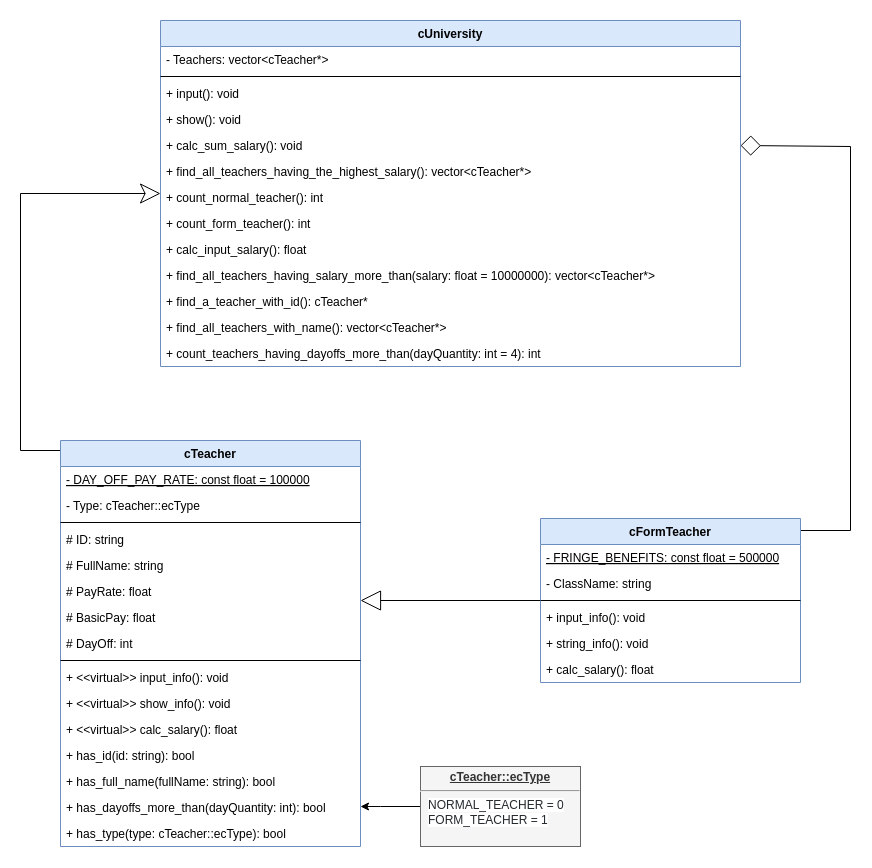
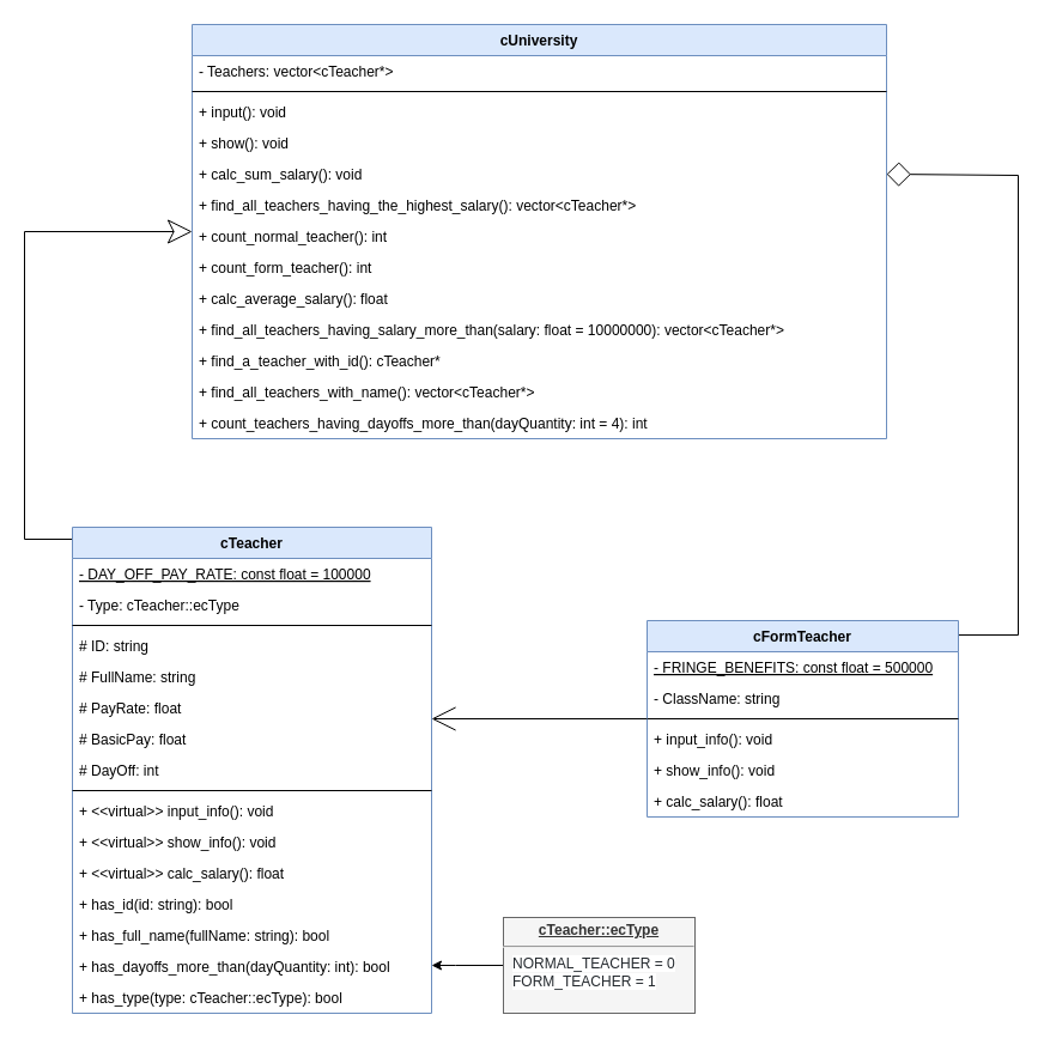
- <mxCell id="38" value="+ calc_input_salary(): float" style="text;strokeColor=none;fillColor=none;align=left;verticalAlign=top;spacingLeft=4;spacingRight=4;overflow=hidden;rotatable=0;points=[[0,0.5],[1,0.5]];portConstraint=eastwest;" parent="29" vertex="1"><mxGeometry y="216" width="580" height="26" as="geometry" /></mxCell>
+ <mxCell id="38" value="+ calc_average_salary(): float" style="text;strokeColor=none;fillColor=none;align=left;verticalAlign=top;spacingLeft=4;spacingRight=4;overflow=hidden;rotatable=0;points=[[0,0.5],[1,0.5]];portConstraint=eastwest;" parent="29" vertex="1"><mxGeometry y="216" width="580" height="26" as="geometry" /></mxCell>
- <mxCell id="21" style="edgeStyle=orthogonalEdgeStyle;rounded=0;orthogonalLoop=1;jettySize=auto;html=1;endArrow=block;endFill=0;endSize=18;startSize=18;" parent="1" source="22" target="3" edge="1"><mxGeometry relative="1" as="geometry"><Array as="points"><mxPoint x="540" y="640" /></Array></mxGeometry></mxCell>
+ <mxCell id="21" style="edgeStyle=orthogonalEdgeStyle;rounded=0;orthogonalLoop=1;jettySize=auto;html=1;endArrow=open;endFill=0;endSize=18;startSize=18;" parent="1" source="22" target="3" edge="1"><mxGeometry relative="1" as="geometry"><Array as="points"><mxPoint x="540" y="640" /></Array></mxGeometry></mxCell>
- <mxCell id="27" value="+ string_info(): void" style="text;strokeColor=none;fillColor=none;align=left;verticalAlign=top;spacingLeft=4;spacingRight=4;overflow=hidden;rotatable=0;points=[[0,0.5],[1,0.5]];portConstraint=eastwest;" parent="22" vertex="1"><mxGeometry y="112" width="260" height="26" as="geometry" /></mxCell>
+ <mxCell id="27" value="+ show_info(): void" style="text;strokeColor=none;fillColor=none;align=left;verticalAlign=top;spacingLeft=4;spacingRight=4;overflow=hidden;rotatable=0;points=[[0,0.5],[1,0.5]];portConstraint=eastwest;" parent="22" vertex="1"><mxGeometry y="112" width="260" height="26" as="geometry" /></mxCell>
